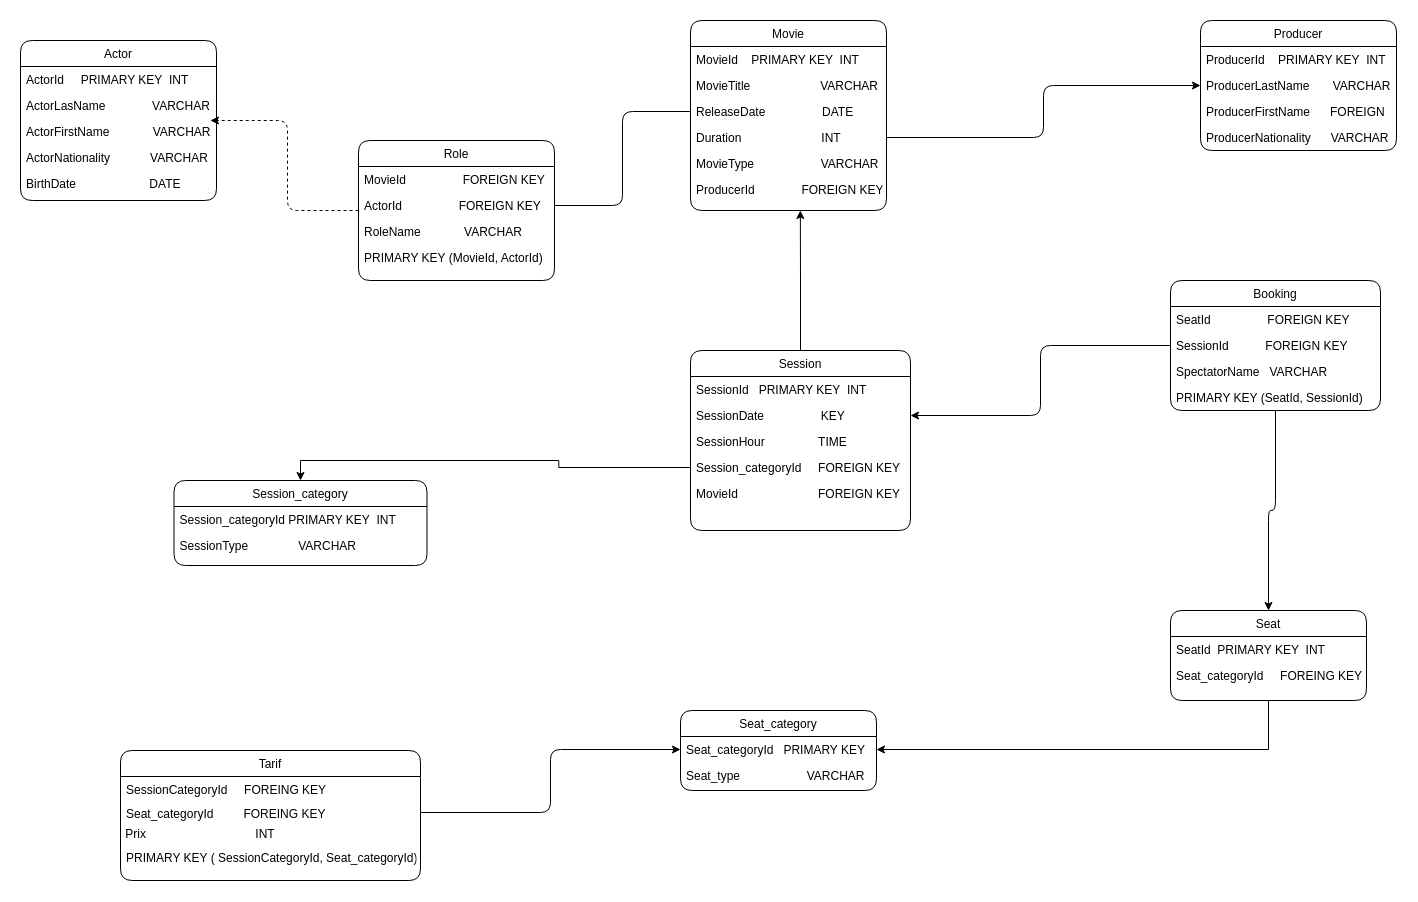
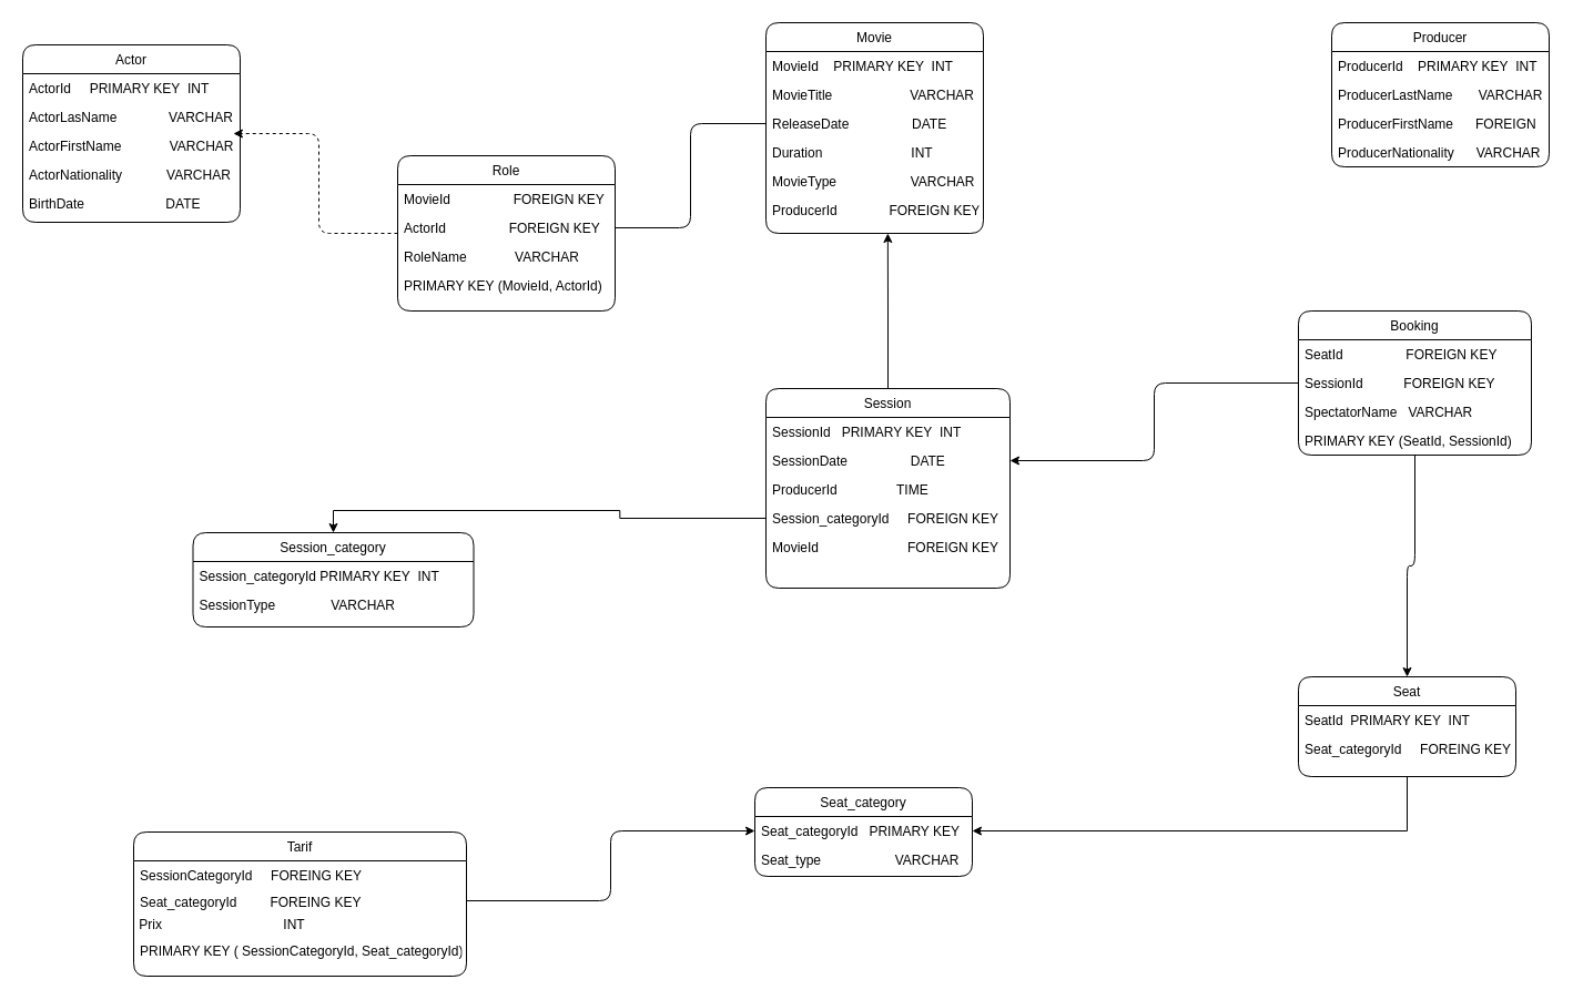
- <mxCell id="50" style="edgeStyle=orthogonalEdgeStyle;rounded=1;orthogonalLoop=1;jettySize=auto;html=1;exitX=1;exitY=0.5;exitDx=0;exitDy=0;entryX=0;entryY=0.5;entryDx=0;entryDy=0;" edge="1" parent="1" source="6" target="17"><mxGeometry relative="1" as="geometry" /></mxCell>
- <mxCell id="23" value="SessionDate                 KEY" style="text;align=left;verticalAlign=top;spacingLeft=4;spacingRight=4;overflow=hidden;rotatable=0;points=[[0,0.5],[1,0.5]];portConstraint=eastwest;shadow=0;html=0;rounded=1;" vertex="1" parent="21"><mxGeometry y="52" width="220" height="26" as="geometry" /></mxCell>
+ <mxCell id="23" value="SessionDate                 DATE" style="text;align=left;verticalAlign=top;spacingLeft=4;spacingRight=4;overflow=hidden;rotatable=0;points=[[0,0.5],[1,0.5]];portConstraint=eastwest;shadow=0;html=0;rounded=1;" vertex="1" parent="21"><mxGeometry y="52" width="220" height="26" as="geometry" /></mxCell>
- <mxCell id="24" value="SessionHour                TIME" style="text;align=left;verticalAlign=top;spacingLeft=4;spacingRight=4;overflow=hidden;rotatable=0;points=[[0,0.5],[1,0.5]];portConstraint=eastwest;shadow=0;html=0;rounded=1;" vertex="1" parent="21"><mxGeometry y="78" width="220" height="26" as="geometry" /></mxCell>
+ <mxCell id="24" value="ProducerId                TIME" style="text;align=left;verticalAlign=top;spacingLeft=4;spacingRight=4;overflow=hidden;rotatable=0;points=[[0,0.5],[1,0.5]];portConstraint=eastwest;shadow=0;html=0;rounded=1;" vertex="1" parent="21"><mxGeometry y="78" width="220" height="26" as="geometry" /></mxCell>
